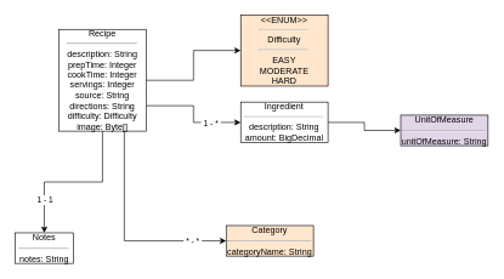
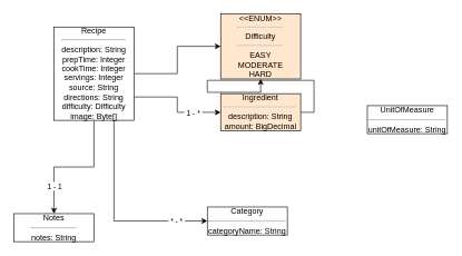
- <mxCell id="13" value="Ingredient&lt;br&gt;&lt;hr&gt;description: String&lt;br&gt;amount: BigDecimal" style="rounded=0;whiteSpace=wrap;html=1;" vertex="1" parent="1"><mxGeometry x="330" y="140" width="120" height="56" as="geometry" /></mxCell>
+ <mxCell id="13" value="Ingredient&lt;br&gt;&lt;hr&gt;description: String&lt;br&gt;amount: BigDecimal" style="rounded=0;whiteSpace=wrap;html=1;fillColor=#ffe6cc;" vertex="1" parent="1"><mxGeometry x="330" y="140" width="120" height="56" as="geometry" /></mxCell>
- <mxCell id="12" style="edgeStyle=orthogonalEdgeStyle;rounded=0;orthogonalLoop=1;jettySize=auto;html=1;exitX=1;exitY=0.5;exitDx=0;exitDy=0;entryX=0;entryY=0.5;entryDx=0;entryDy=0;" edge="1" parent="1" source="13" target="14"><mxGeometry relative="1" as="geometry" /></mxCell>
+ <mxCell id="12" style="edgeStyle=orthogonalEdgeStyle;rounded=0;orthogonalLoop=1;jettySize=auto;html=1;exitX=1;exitY=0.5;exitDx=0;exitDy=0;" edge="1" parent="1" source="13" target="10"><mxGeometry relative="1" as="geometry" /></mxCell>
- <mxCell id="14" value="UnitOfMeasure&lt;br&gt;&lt;hr&gt;unitOfMeasure: String" style="rounded=0;whiteSpace=wrap;html=1;fillColor=#e1d5e7;" vertex="1" parent="1"><mxGeometry x="550" y="158" width="120" height="42" as="geometry" /></mxCell>
+ <mxCell id="14" value="UnitOfMeasure&lt;br&gt;&lt;hr&gt;unitOfMeasure: String" style="rounded=0;whiteSpace=wrap;html=1;" vertex="1" parent="1"><mxGeometry x="550" y="158" width="120" height="42" as="geometry" /></mxCell>
- <mxCell id="15" value="Category&lt;br&gt;&lt;hr&gt;categoryName: String" style="rounded=0;whiteSpace=wrap;html=1;fillColor=#ffe6cc;" vertex="1" parent="1"><mxGeometry x="310" y="310" width="120" height="42" as="geometry" /></mxCell>
+ <mxCell id="15" value="Category&lt;br&gt;&lt;hr&gt;categoryName: String" style="rounded=0;whiteSpace=wrap;html=1;" vertex="1" parent="1"><mxGeometry x="310" y="310" width="120" height="42" as="geometry" /></mxCell>
- <mxCell id="11" value="Notes&lt;br&gt;&lt;hr&gt;notes: String" style="rounded=0;whiteSpace=wrap;html=1;" vertex="1" parent="1"><mxGeometry x="20" y="320" width="80" height="42" as="geometry" /></mxCell>
+ <mxCell id="11" value="Notes&lt;br&gt;&lt;hr&gt;notes: String" style="rounded=0;whiteSpace=wrap;html=1;" vertex="1" parent="1"><mxGeometry x="20" y="320" width="120" height="42" as="geometry" /></mxCell>
